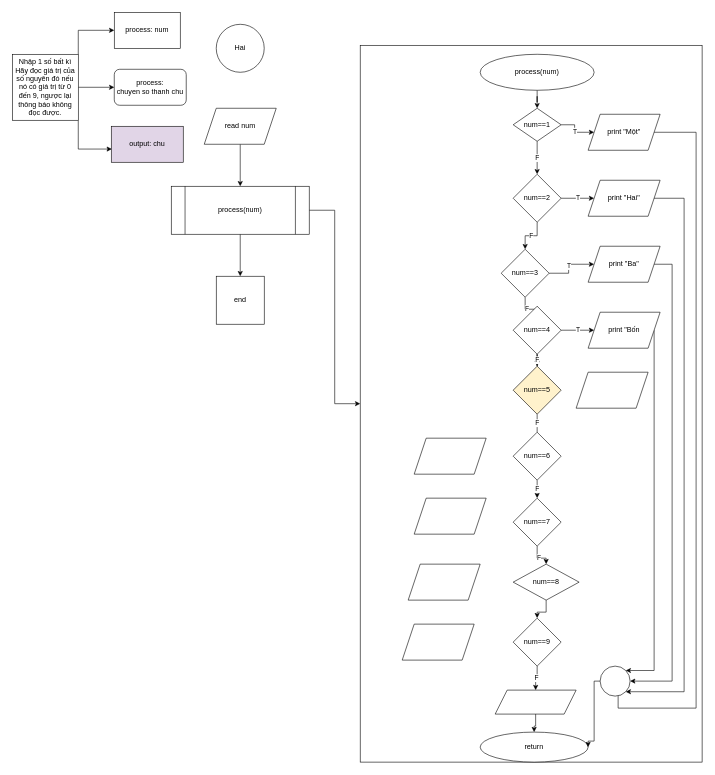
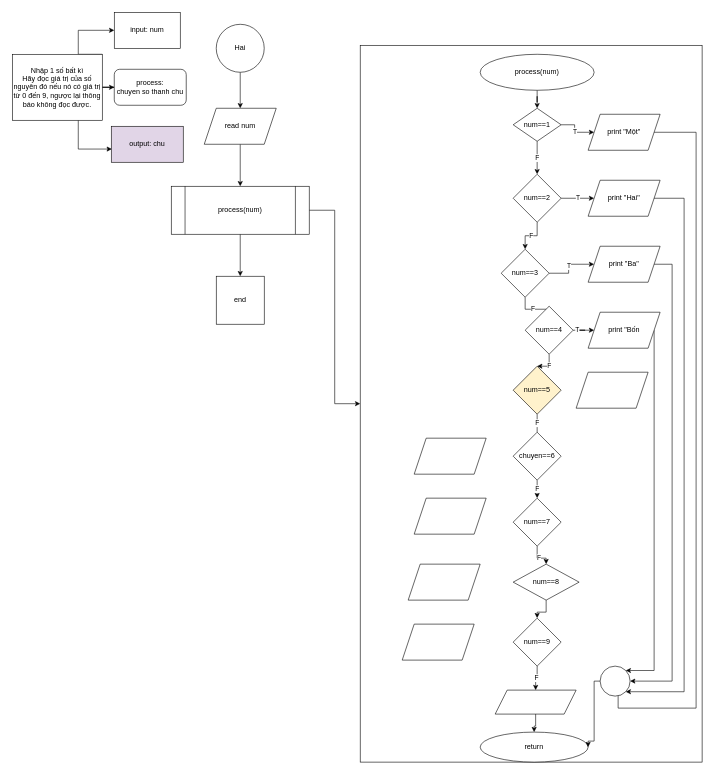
- <mxCell id="12" value="process: num" style="rounded=0;whiteSpace=wrap;html=1;" parent="1" vertex="1"><mxGeometry x="190" y="20" width="110" height="60" as="geometry" /></mxCell>
+ <mxCell id="12" value="input: num" style="rounded=0;whiteSpace=wrap;html=1;" parent="1" vertex="1"><mxGeometry x="190" y="20" width="110" height="60" as="geometry" /></mxCell>
- <mxCell id="10" value="&lt;div&gt;Nhập 1 số bất kì&lt;/div&gt;&lt;div&gt;Hãy đọc giá trị của số nguyên đó nếu nó có giá trị từ 0 đến 9, ngược lại thông báo không đọc được.&lt;/div&gt;" style="whiteSpace=wrap;html=1;aspect=fixed;" parent="1" vertex="1"><mxGeometry x="20" y="90" width="110" height="110" as="geometry" /></mxCell>
+ <mxCell id="10" value="&lt;div&gt;Nhập 1 số bất kì&lt;/div&gt;&lt;div&gt;Hãy đọc giá trị của số nguyên đó nếu nó có giá trị từ 0 đến 9, ngược lại thông báo không đọc được.&lt;/div&gt;" style="whiteSpace=wrap;html=1;aspect=fixed;" parent="1" vertex="1"><mxGeometry x="20" y="90" width="150" height="110" as="geometry" /></mxCell>
+ <mxCell id="2" style="edgeStyle=orthogonalEdgeStyle;rounded=0;orthogonalLoop=1;jettySize=auto;html=1;" parent="1" source="3" target="6" edge="1"><mxGeometry relative="1" as="geometry" /></mxCell>
- <mxCell id="35" value="num==4" style="rhombus;whiteSpace=wrap;html=1;" vertex="1" parent="1"><mxGeometry x="855" y="510" width="80" height="80" as="geometry" /></mxCell>
+ <mxCell id="35" value="num==4" style="rhombus;whiteSpace=wrap;html=1;" vertex="1" parent="1"><mxGeometry x="875" y="510" width="80" height="80" as="geometry" /></mxCell>
- <mxCell id="45" value="num==6" style="rhombus;whiteSpace=wrap;html=1;" vertex="1" parent="1"><mxGeometry x="855" y="720" width="80" height="80" as="geometry" /></mxCell>
+ <mxCell id="45" value="chuyen==6" style="rhombus;whiteSpace=wrap;html=1;" vertex="1" parent="1"><mxGeometry x="855" y="720" width="80" height="80" as="geometry" /></mxCell>
